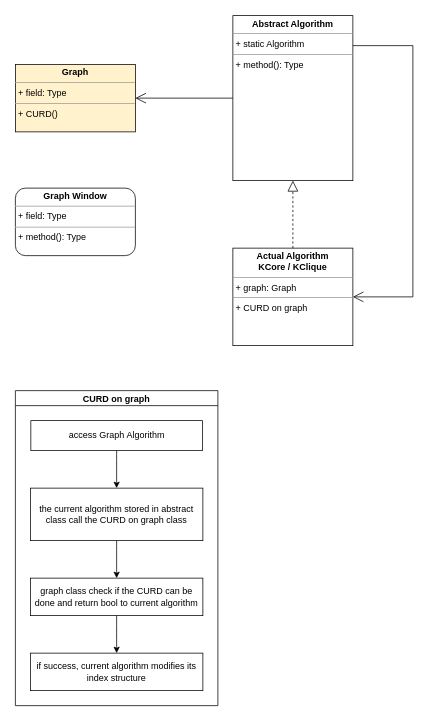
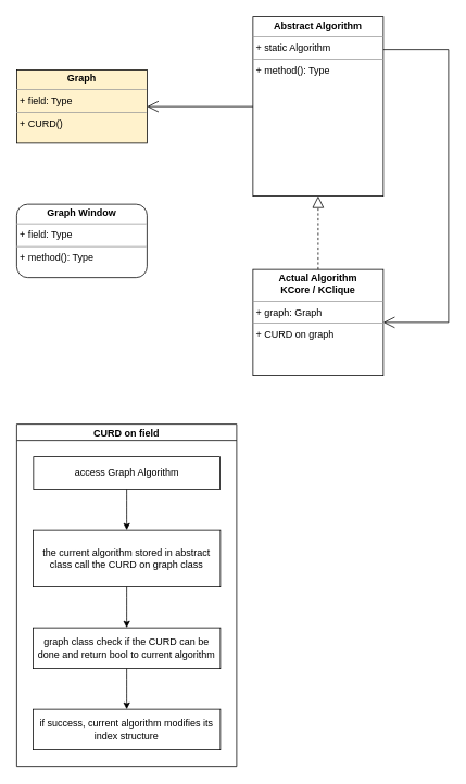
- <mxCell id="10" value="CURD on graph" style="swimlane;startSize=20;horizontal=1;childLayout=flowLayout;flowOrientation=north;resizable=0;interRankCellSpacing=50;containerType=tree;fontSize=12;" vertex="1" parent="1"><mxGeometry x="20" y="520" width="270" height="420" as="geometry" /></mxCell>
+ <mxCell id="10" value="CURD on field" style="swimlane;startSize=20;horizontal=1;childLayout=flowLayout;flowOrientation=north;resizable=0;interRankCellSpacing=50;containerType=tree;fontSize=12;" vertex="1" parent="1"><mxGeometry x="20" y="520" width="270" height="420" as="geometry" /></mxCell>
